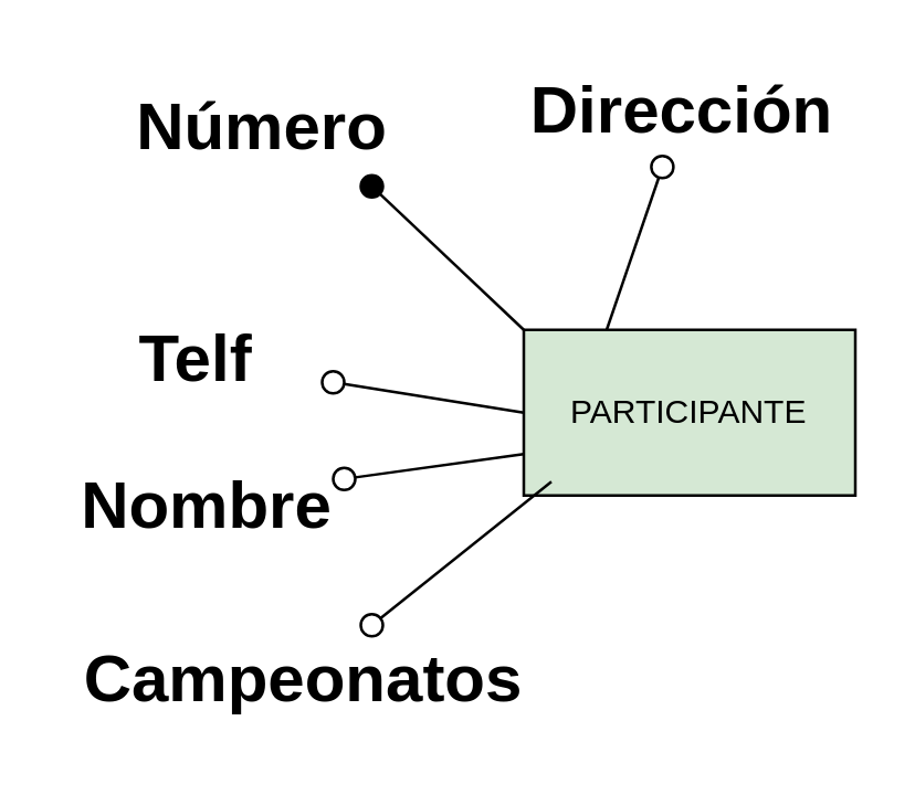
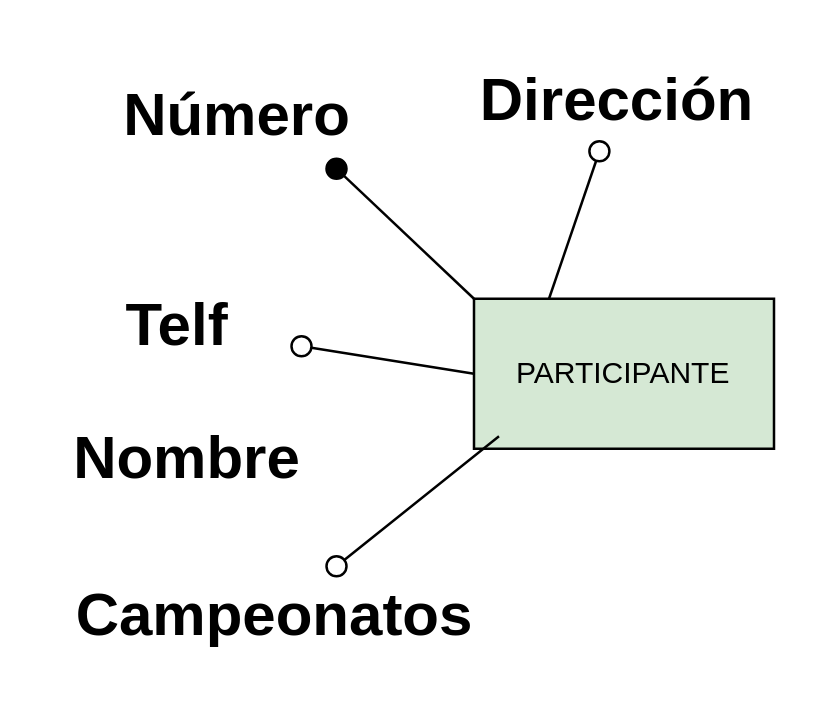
- <mxCell id="11" value="" style="endArrow=oval;html=1;rounded=0;fontSize=12;startSize=8;endSize=8;curved=1;exitX=0;exitY=0.75;exitDx=0;exitDy=0;endFill=0;entryX=1;entryY=0.25;entryDx=0;entryDy=0;" edge="1" parent="1" source="2" target="6"><mxGeometry width="50" height="50" relative="1" as="geometry"><mxPoint x="199" y="159" as="sourcePoint" /><mxPoint x="130" y="142" as="targetPoint" /></mxGeometry></mxCell>
